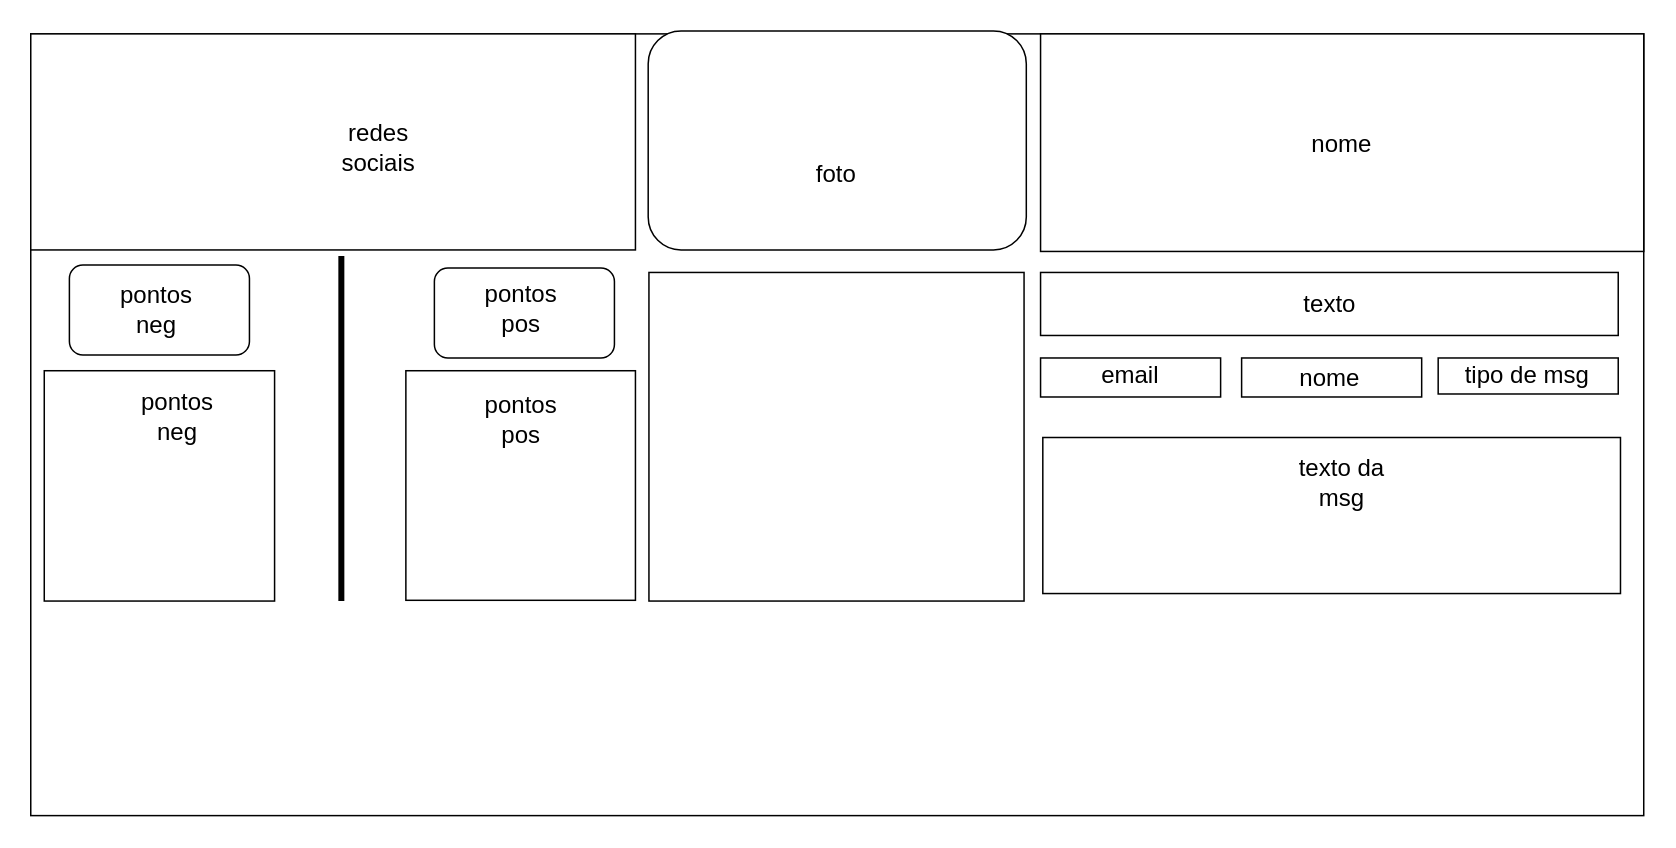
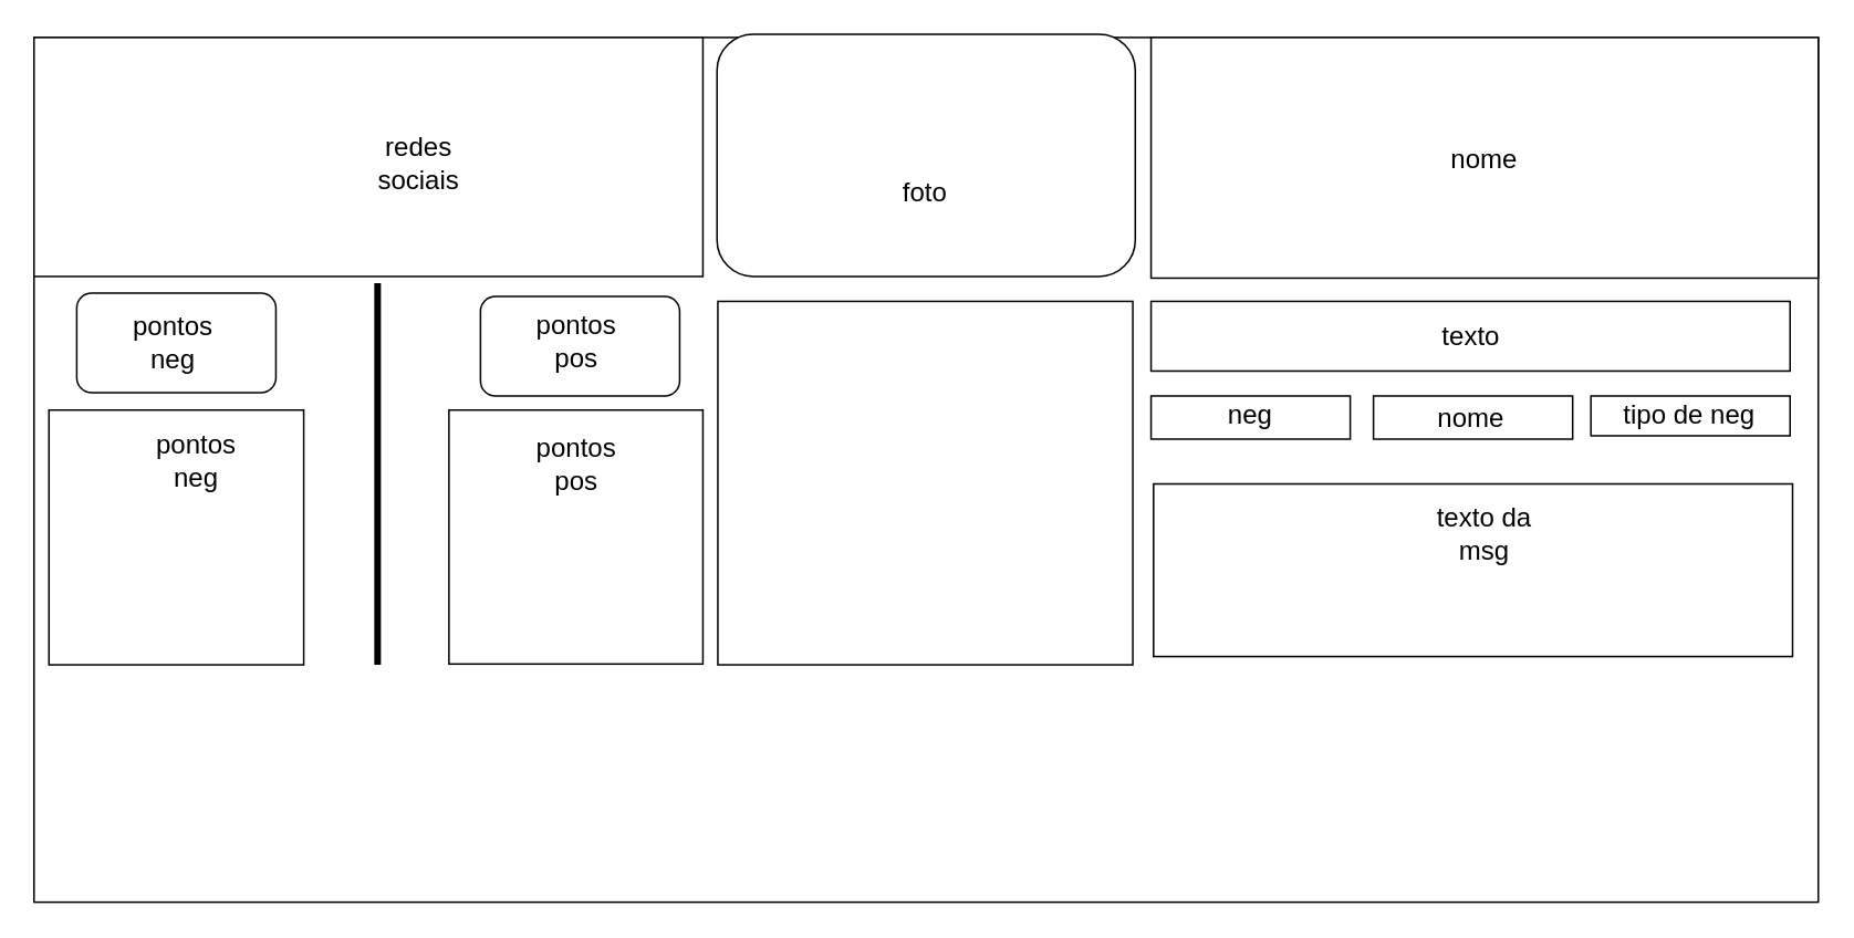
- <mxCell id="23" value="email" style="text;html=1;align=center;verticalAlign=middle;whiteSpace=wrap;rounded=0;fontSize=16;" vertex="1" parent="1"><mxGeometry x="723" y="234" width="60" height="30" as="geometry" /></mxCell>
+ <mxCell id="23" value="neg" style="text;html=1;align=center;verticalAlign=middle;whiteSpace=wrap;rounded=0;fontSize=16;" vertex="1" parent="1"><mxGeometry x="723" y="234" width="60" height="30" as="geometry" /></mxCell>
- <mxCell id="25" value="tipo de msg" style="text;html=1;align=center;verticalAlign=middle;whiteSpace=wrap;rounded=0;fontSize=16;" vertex="1" parent="1"><mxGeometry x="958" y="234" width="119" height="30" as="geometry" /></mxCell>
+ <mxCell id="25" value="tipo de neg" style="text;html=1;align=center;verticalAlign=middle;whiteSpace=wrap;rounded=0;fontSize=16;" vertex="1" parent="1"><mxGeometry x="958" y="234" width="119" height="30" as="geometry" /></mxCell>
